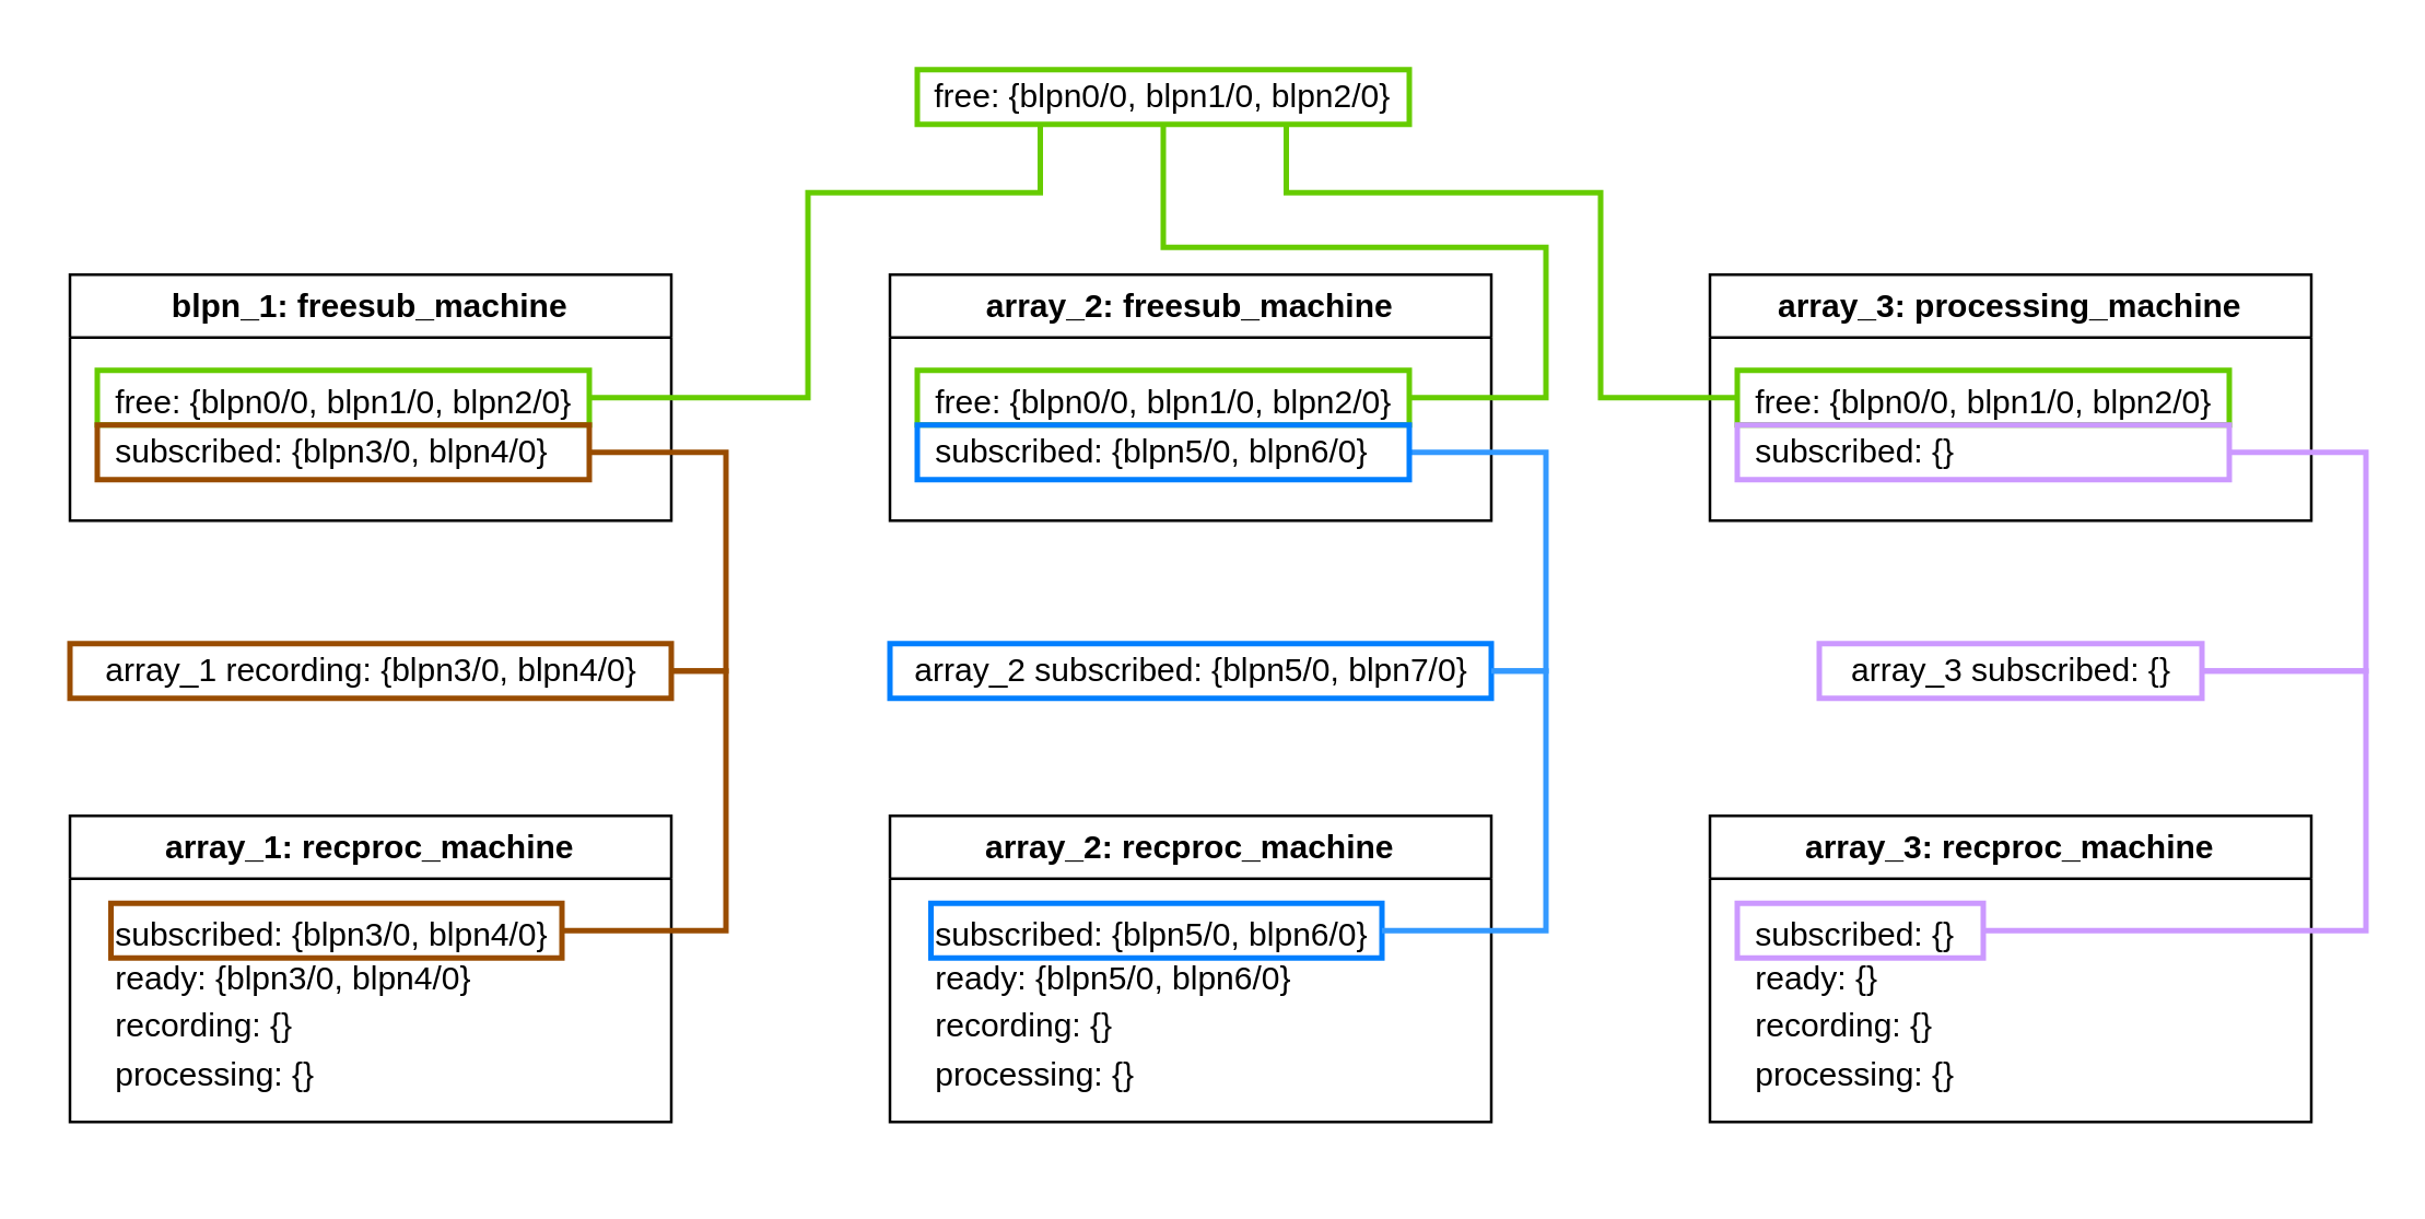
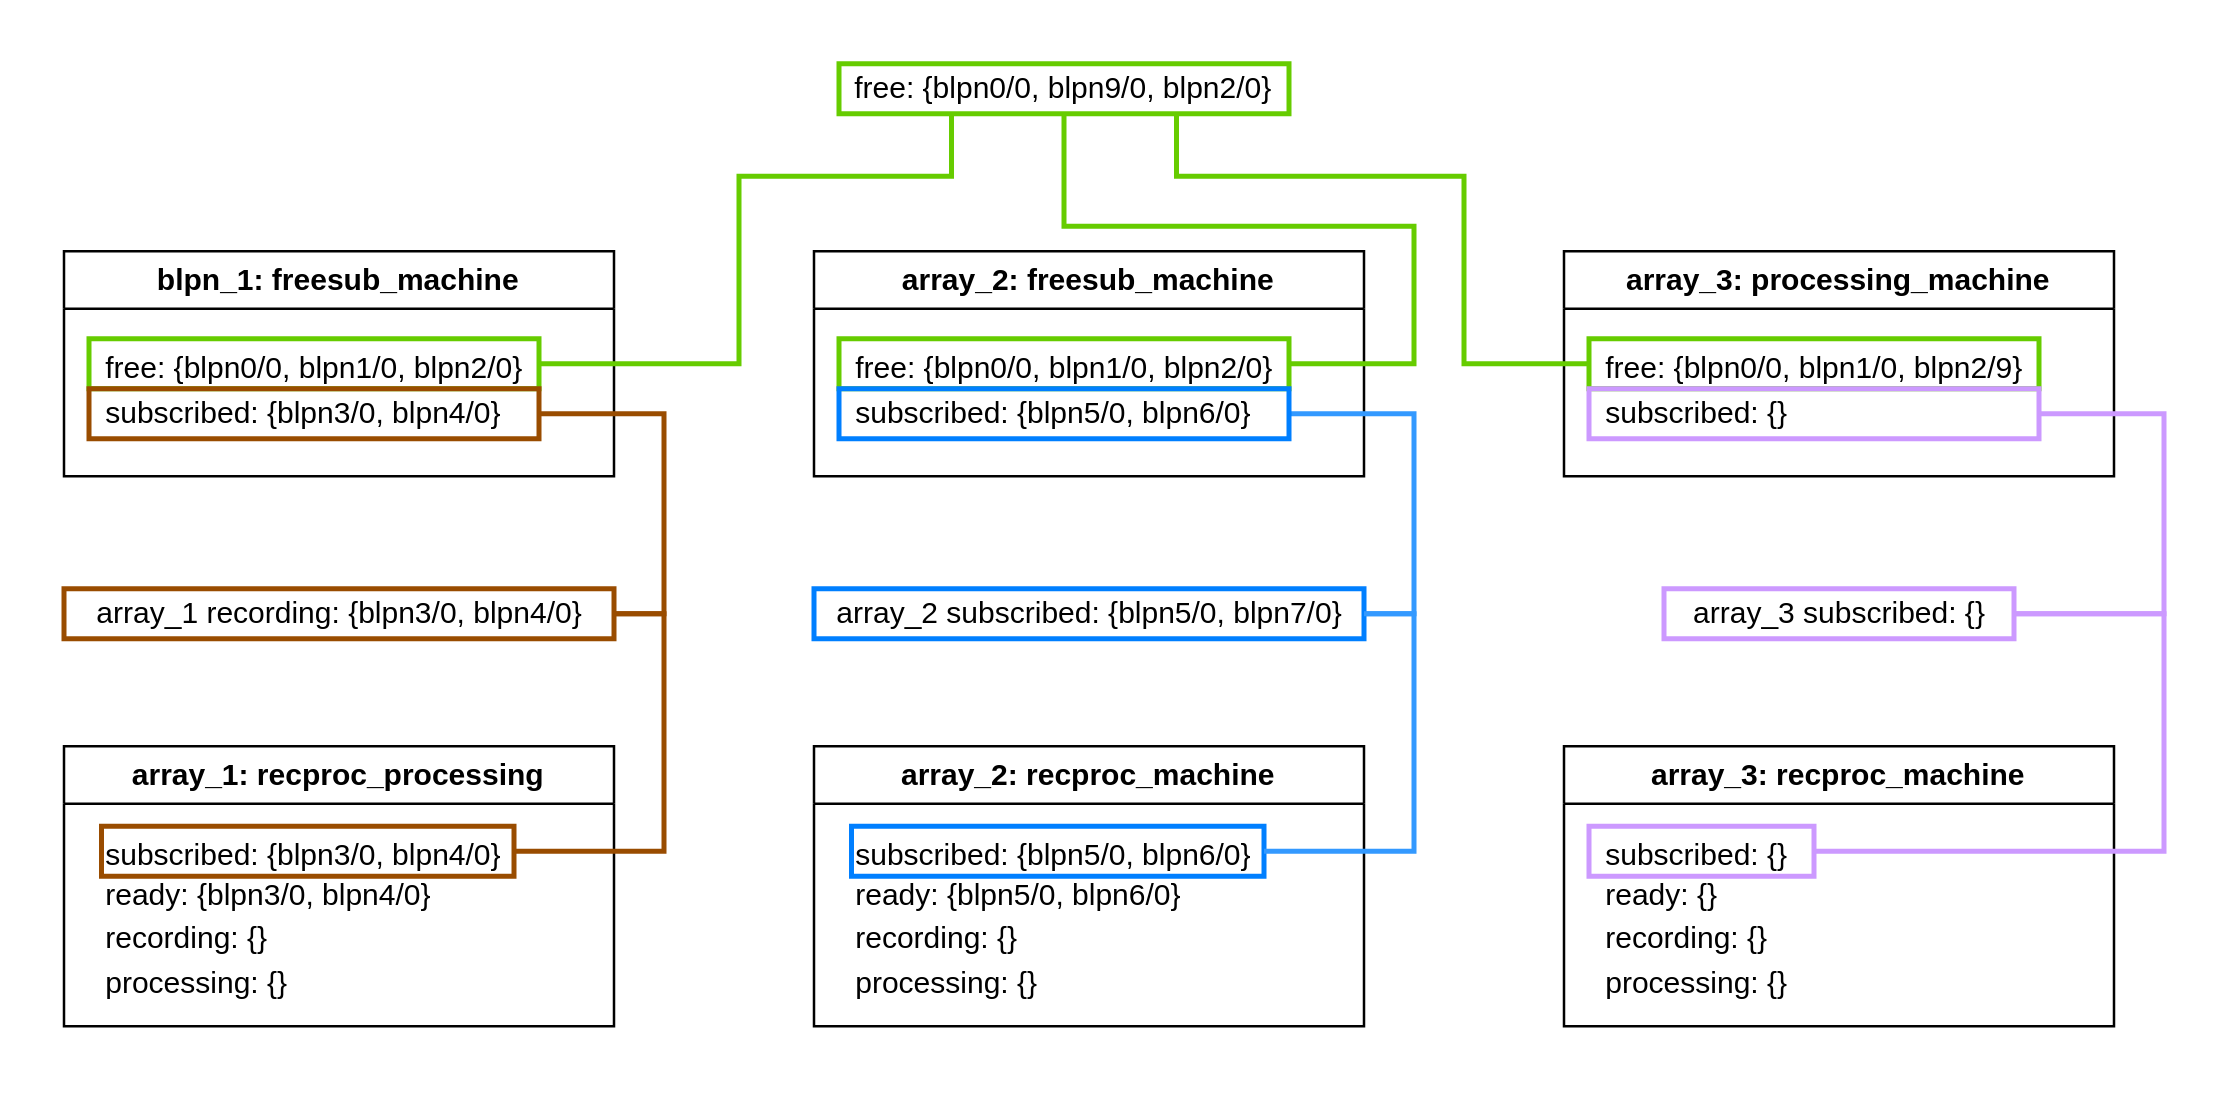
- <mxCell id="2" value="free: {blpn0/0, blpn1/0, blpn2/0}" style="text;html=1;strokeColor=none;fillColor=none;align=center;verticalAlign=middle;whiteSpace=wrap;rounded=0;" parent="1" vertex="1"><mxGeometry x="340" y="20" width="170" height="30" as="geometry" /></mxCell>
+ <mxCell id="2" value="free: {blpn0/0, blpn9/0, blpn2/0}" style="text;html=1;strokeColor=none;fillColor=none;align=center;verticalAlign=middle;whiteSpace=wrap;rounded=0;" parent="1" vertex="1"><mxGeometry x="340" y="20" width="170" height="30" as="geometry" /></mxCell>
- <mxCell id="20" value="&lt;div style=&quot;line-height: 150%;&quot; align=&quot;left&quot;&gt;free: {blpn0/0, blpn1/0, blpn2/0}&lt;/div&gt;&lt;div style=&quot;line-height: 150%;&quot; align=&quot;left&quot;&gt;subscribed: {}&lt;/div&gt;" style="text;html=1;align=left;verticalAlign=middle;resizable=0;points=[];autosize=1;strokeColor=none;fillColor=none;" parent="19" vertex="1"><mxGeometry x="15" y="30" width="190" height="50" as="geometry" /></mxCell>
+ <mxCell id="20" value="&lt;div style=&quot;line-height: 150%;&quot; align=&quot;left&quot;&gt;free: {blpn0/0, blpn1/0, blpn2/9}&lt;/div&gt;&lt;div style=&quot;line-height: 150%;&quot; align=&quot;left&quot;&gt;subscribed: {}&lt;/div&gt;" style="text;html=1;align=left;verticalAlign=middle;resizable=0;points=[];autosize=1;strokeColor=none;fillColor=none;" parent="19" vertex="1"><mxGeometry x="15" y="30" width="190" height="50" as="geometry" /></mxCell>
- <mxCell id="6" value="array_1: recproc_machine" style="swimlane;whiteSpace=wrap;html=1;fillColor=none;" parent="4" vertex="1"><mxGeometry y="198" width="220" height="112" as="geometry" /></mxCell>
+ <mxCell id="6" value="array_1: recproc_processing" style="swimlane;whiteSpace=wrap;html=1;fillColor=none;" parent="4" vertex="1"><mxGeometry y="198" width="220" height="112" as="geometry" /></mxCell>
